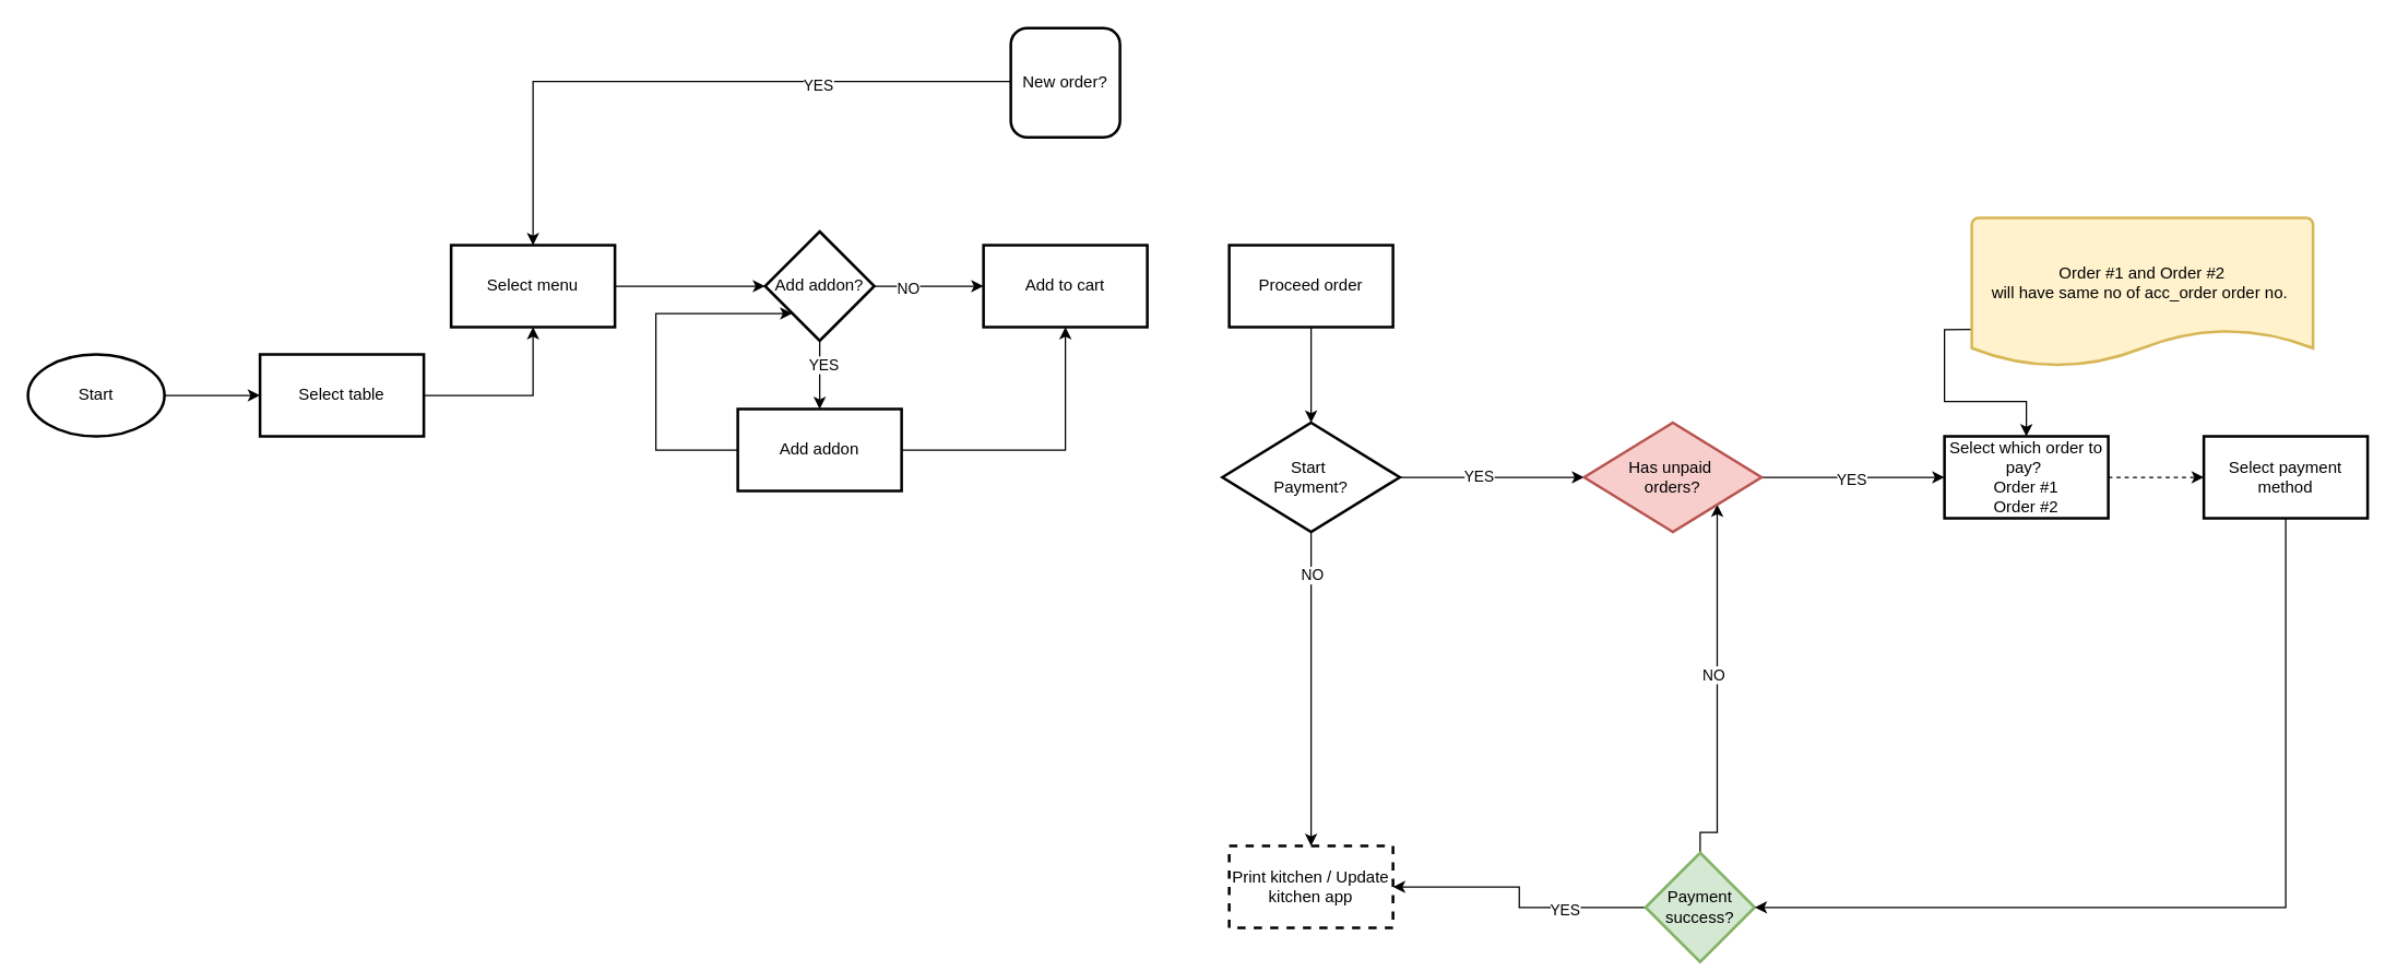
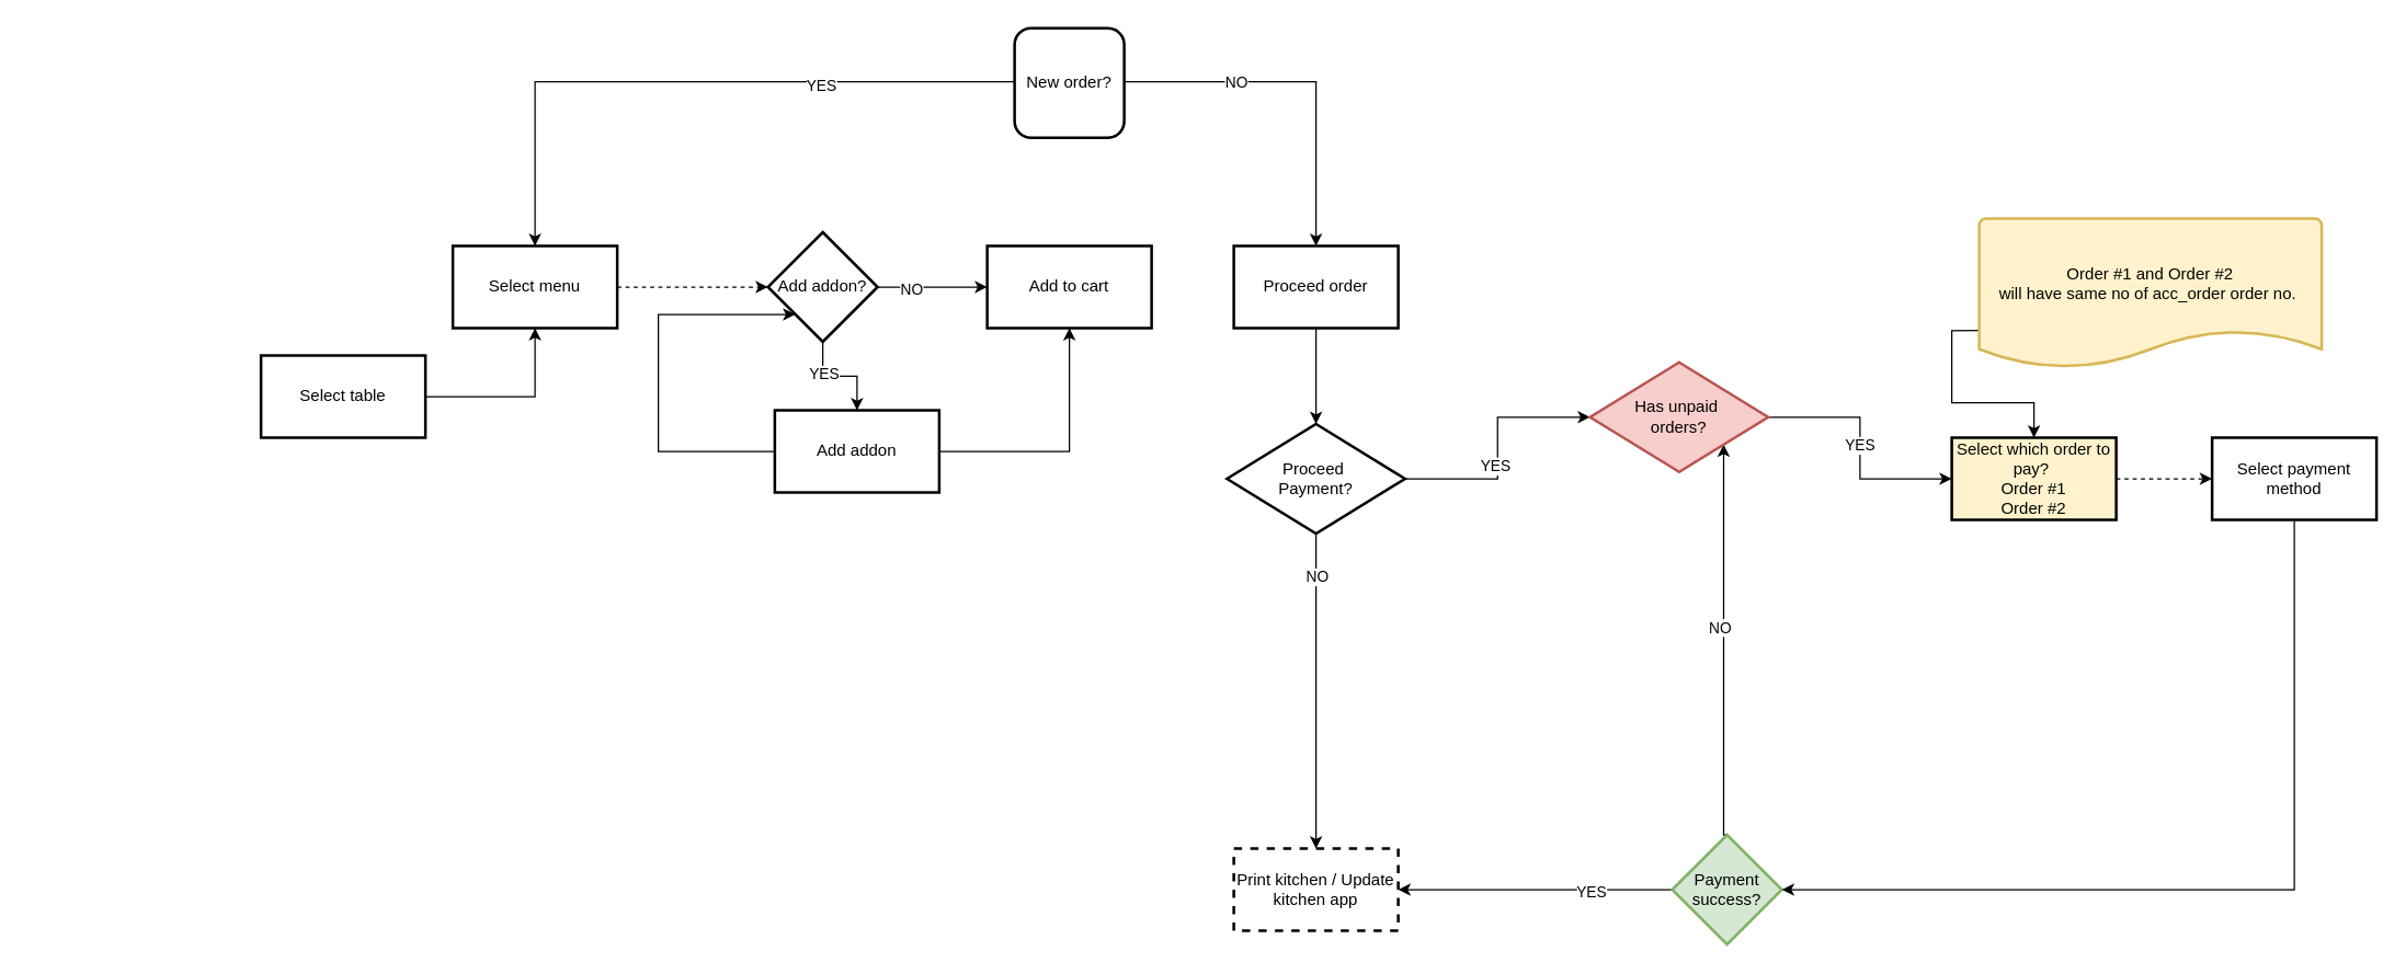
+ <mxCell id="21" style="edgeStyle=orthogonalEdgeStyle;rounded=0;orthogonalLoop=1;jettySize=auto;html=1;exitX=1;exitY=0.5;exitDx=0;exitDy=0;entryX=0.5;entryY=0;entryDx=0;entryDy=0;" parent="1" source="23" target="18" edge="1"><mxGeometry relative="1" as="geometry"><Array as="points"><mxPoint x="820" y="59" /><mxPoint x="960" y="59" /></Array></mxGeometry></mxCell>
+ <mxCell id="22" value="NO" style="edgeLabel;html=1;align=center;verticalAlign=middle;resizable=0;points=[];" parent="21" vertex="1" connectable="0"><mxGeometry x="-0.749" y="1" relative="1" as="geometry"><mxPoint x="49" y="1" as="offset" /></mxGeometry></mxCell>
- <mxCell id="6" value="" style="edgeStyle=orthogonalEdgeStyle;rounded=0;orthogonalLoop=1;jettySize=auto;html=1;" parent="1" source="7" target="12" edge="1"><mxGeometry relative="1" as="geometry" /></mxCell>
+ <mxCell id="6" value="" style="edgeStyle=orthogonalEdgeStyle;rounded=0;orthogonalLoop=1;jettySize=auto;html=1;dashed=1;" parent="1" source="7" target="12" edge="1"><mxGeometry relative="1" as="geometry" /></mxCell>
- <mxCell id="3" value="Start" style="strokeWidth=2;html=1;shape=mxgraph.flowchart.start_1;whiteSpace=wrap;" parent="1" vertex="1"><mxGeometry x="20" y="259" width="100" height="60" as="geometry" /></mxCell>
- <mxCell id="2" value="" style="edgeStyle=orthogonalEdgeStyle;rounded=0;orthogonalLoop=1;jettySize=auto;html=1;" parent="1" source="3" target="5" edge="1"><mxGeometry relative="1" as="geometry" /></mxCell>
- <mxCell id="15" value="Add addon" style="whiteSpace=wrap;html=1;strokeWidth=2;" parent="1" vertex="1"><mxGeometry x="540" y="299" width="120" height="60" as="geometry" /></mxCell>
+ <mxCell id="15" value="Add addon" style="whiteSpace=wrap;html=1;strokeWidth=2;" parent="1" vertex="1"><mxGeometry x="565" y="299" width="120" height="60" as="geometry" /></mxCell>
- <mxCell id="29" value="Start&amp;nbsp;&lt;br&gt;Payment?" style="rhombus;whiteSpace=wrap;html=1;strokeWidth=2;" parent="1" vertex="1"><mxGeometry x="895" y="309" width="130" height="80" as="geometry" /></mxCell>
+ <mxCell id="29" value="Proceed&amp;nbsp;&lt;br&gt;Payment?" style="rhombus;whiteSpace=wrap;html=1;strokeWidth=2;" parent="1" vertex="1"><mxGeometry x="895" y="309" width="130" height="80" as="geometry" /></mxCell>
- <mxCell id="43" value="Has unpaid&amp;nbsp;&lt;br&gt;orders?" style="rhombus;whiteSpace=wrap;html=1;strokeWidth=2;fillColor=#f8cecc;strokeColor=#b85450;" vertex="1" parent="1"><mxGeometry x="1160" y="309" width="130" height="80" as="geometry" /></mxCell>
+ <mxCell id="43" value="Has unpaid&amp;nbsp;&lt;br&gt;orders?" style="rhombus;whiteSpace=wrap;html=1;strokeWidth=2;fillColor=#f8cecc;strokeColor=#b85450;" vertex="1" parent="1"><mxGeometry x="1160" y="264" width="130" height="80" as="geometry" /></mxCell>
- <mxCell id="31" value="Select which order to pay?&amp;nbsp;&lt;br&gt;Order #1&lt;br&gt;Order #2&lt;br&gt;" style="whiteSpace=wrap;html=1;strokeWidth=2;" parent="1" vertex="1"><mxGeometry x="1424" y="319" width="120" height="60" as="geometry" /></mxCell>
+ <mxCell id="31" value="Select which order to pay?&amp;nbsp;&lt;br&gt;Order #1&lt;br&gt;Order #2&lt;br&gt;" style="whiteSpace=wrap;html=1;strokeWidth=2;fillColor=#fff2cc;" parent="1" vertex="1"><mxGeometry x="1424" y="319" width="120" height="60" as="geometry" /></mxCell>
- <mxCell id="36" value="Payment&lt;br&gt;success?" style="rhombus;whiteSpace=wrap;html=1;strokeWidth=2;fillColor=#d5e8d4;strokeColor=#82b366;" parent="1" vertex="1"><mxGeometry x="1205" y="624" width="80" height="80" as="geometry" /></mxCell>
+ <mxCell id="36" value="Payment&lt;br&gt;success?" style="rhombus;whiteSpace=wrap;html=1;strokeWidth=2;fillColor=#d5e8d4;strokeColor=#82b366;" parent="1" vertex="1"><mxGeometry x="1220" y="609" width="80" height="80" as="geometry" /></mxCell>
